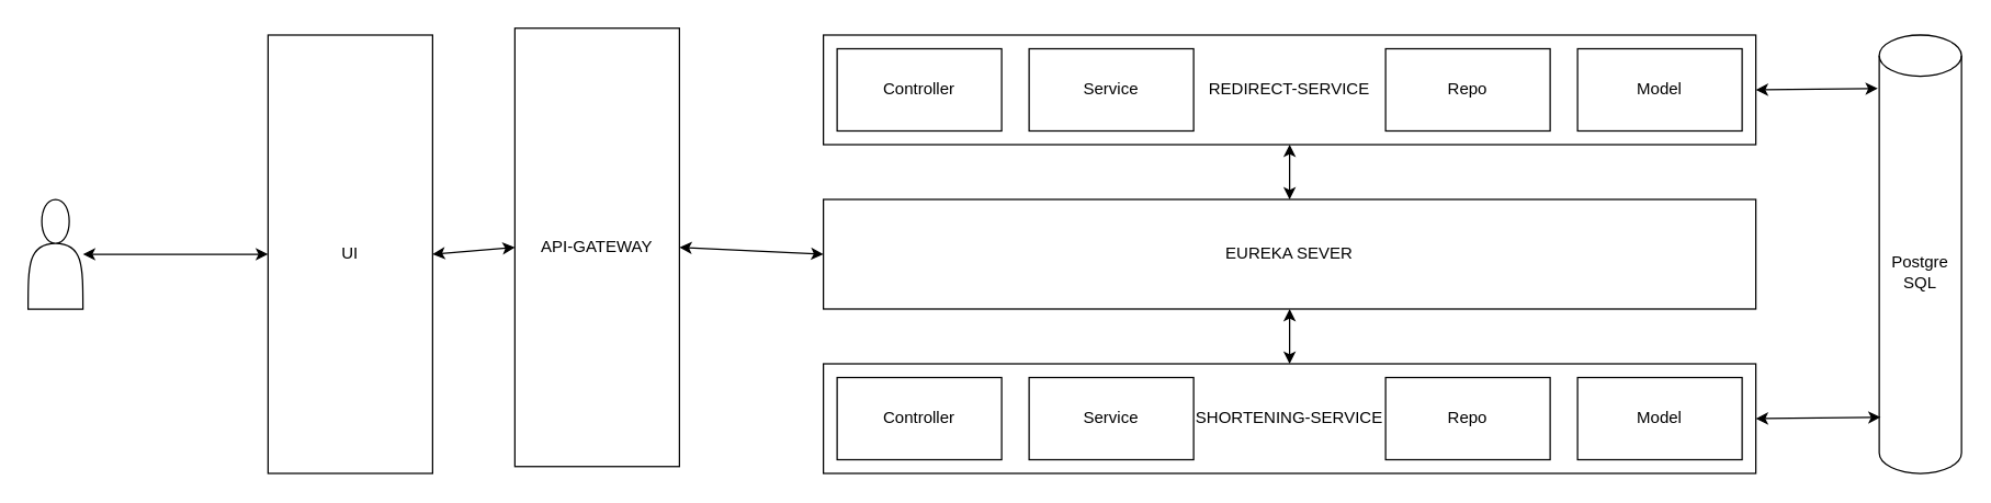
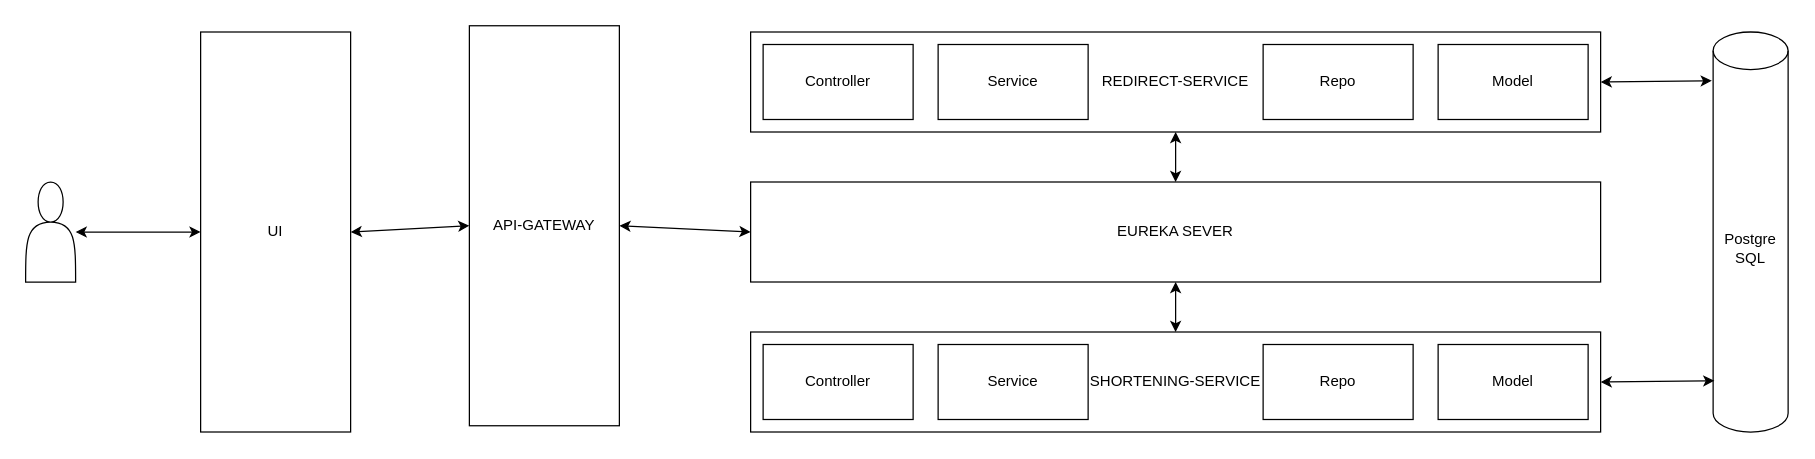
- <mxCell id="8" value="UI" style="rounded=0;whiteSpace=wrap;html=1;" vertex="1" parent="1"><mxGeometry x="195" y="25" width="120" height="320" as="geometry" /></mxCell>
+ <mxCell id="8" value="UI" style="rounded=0;whiteSpace=wrap;html=1;" vertex="1" parent="1"><mxGeometry x="160" y="25" width="120" height="320" as="geometry" /></mxCell>
